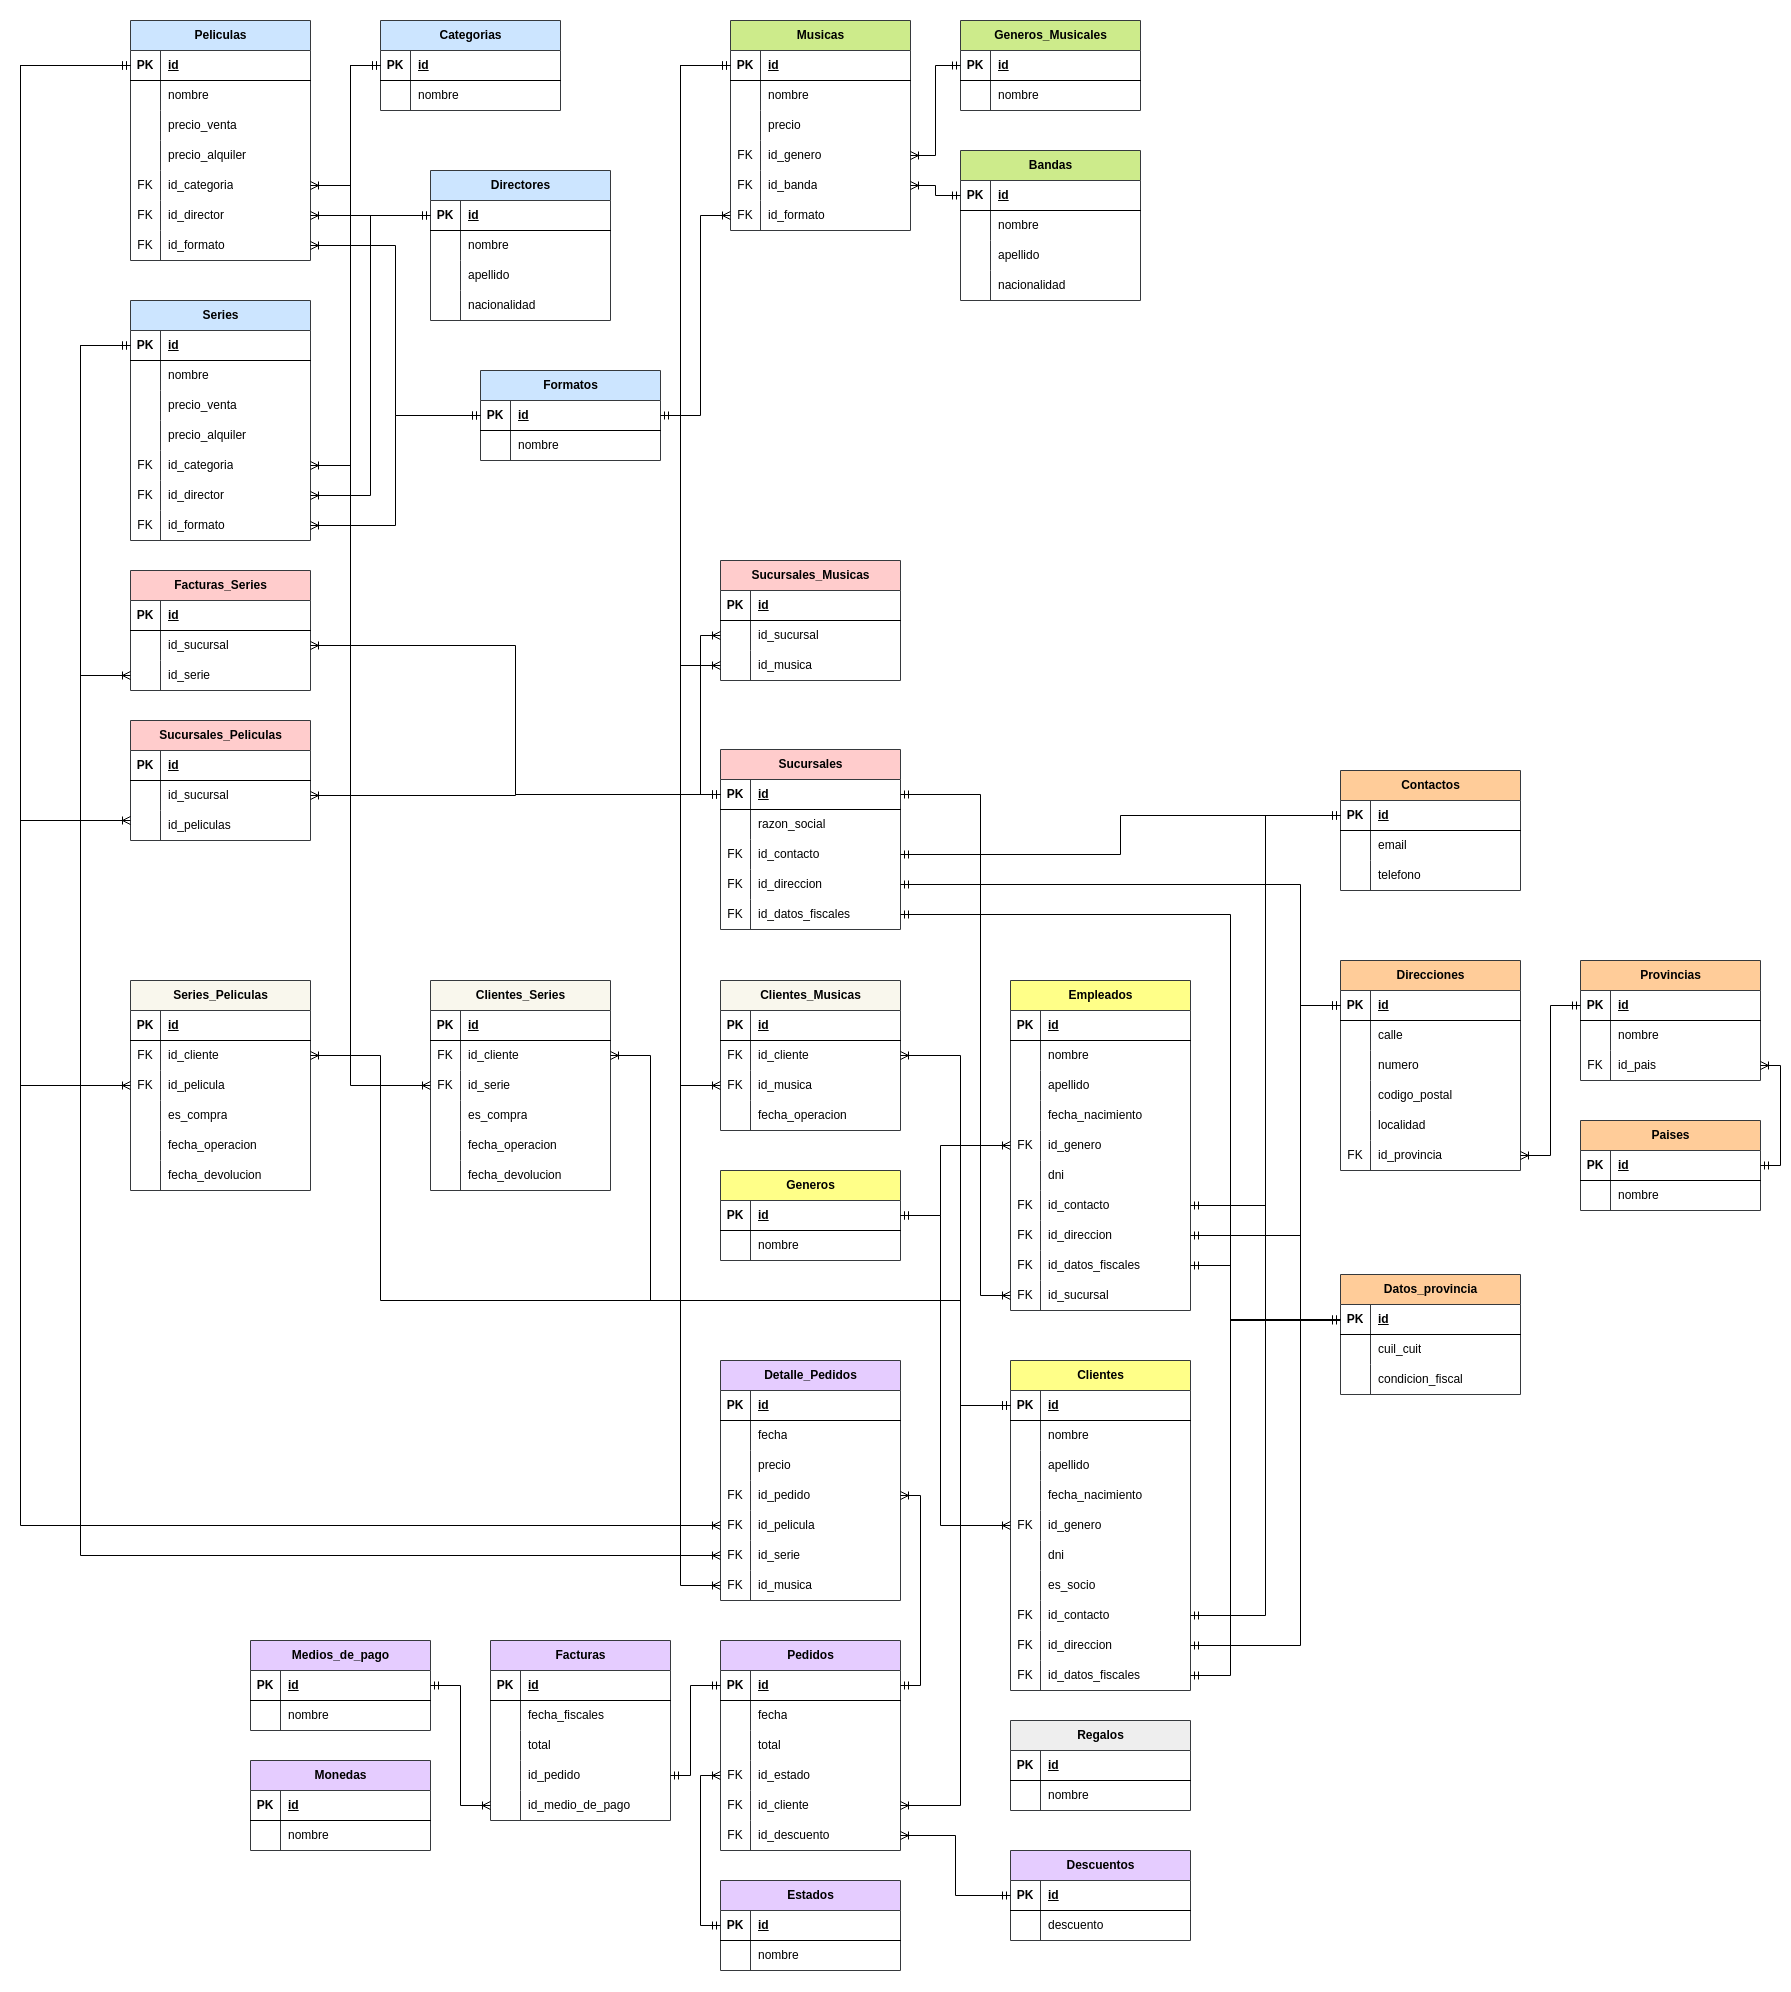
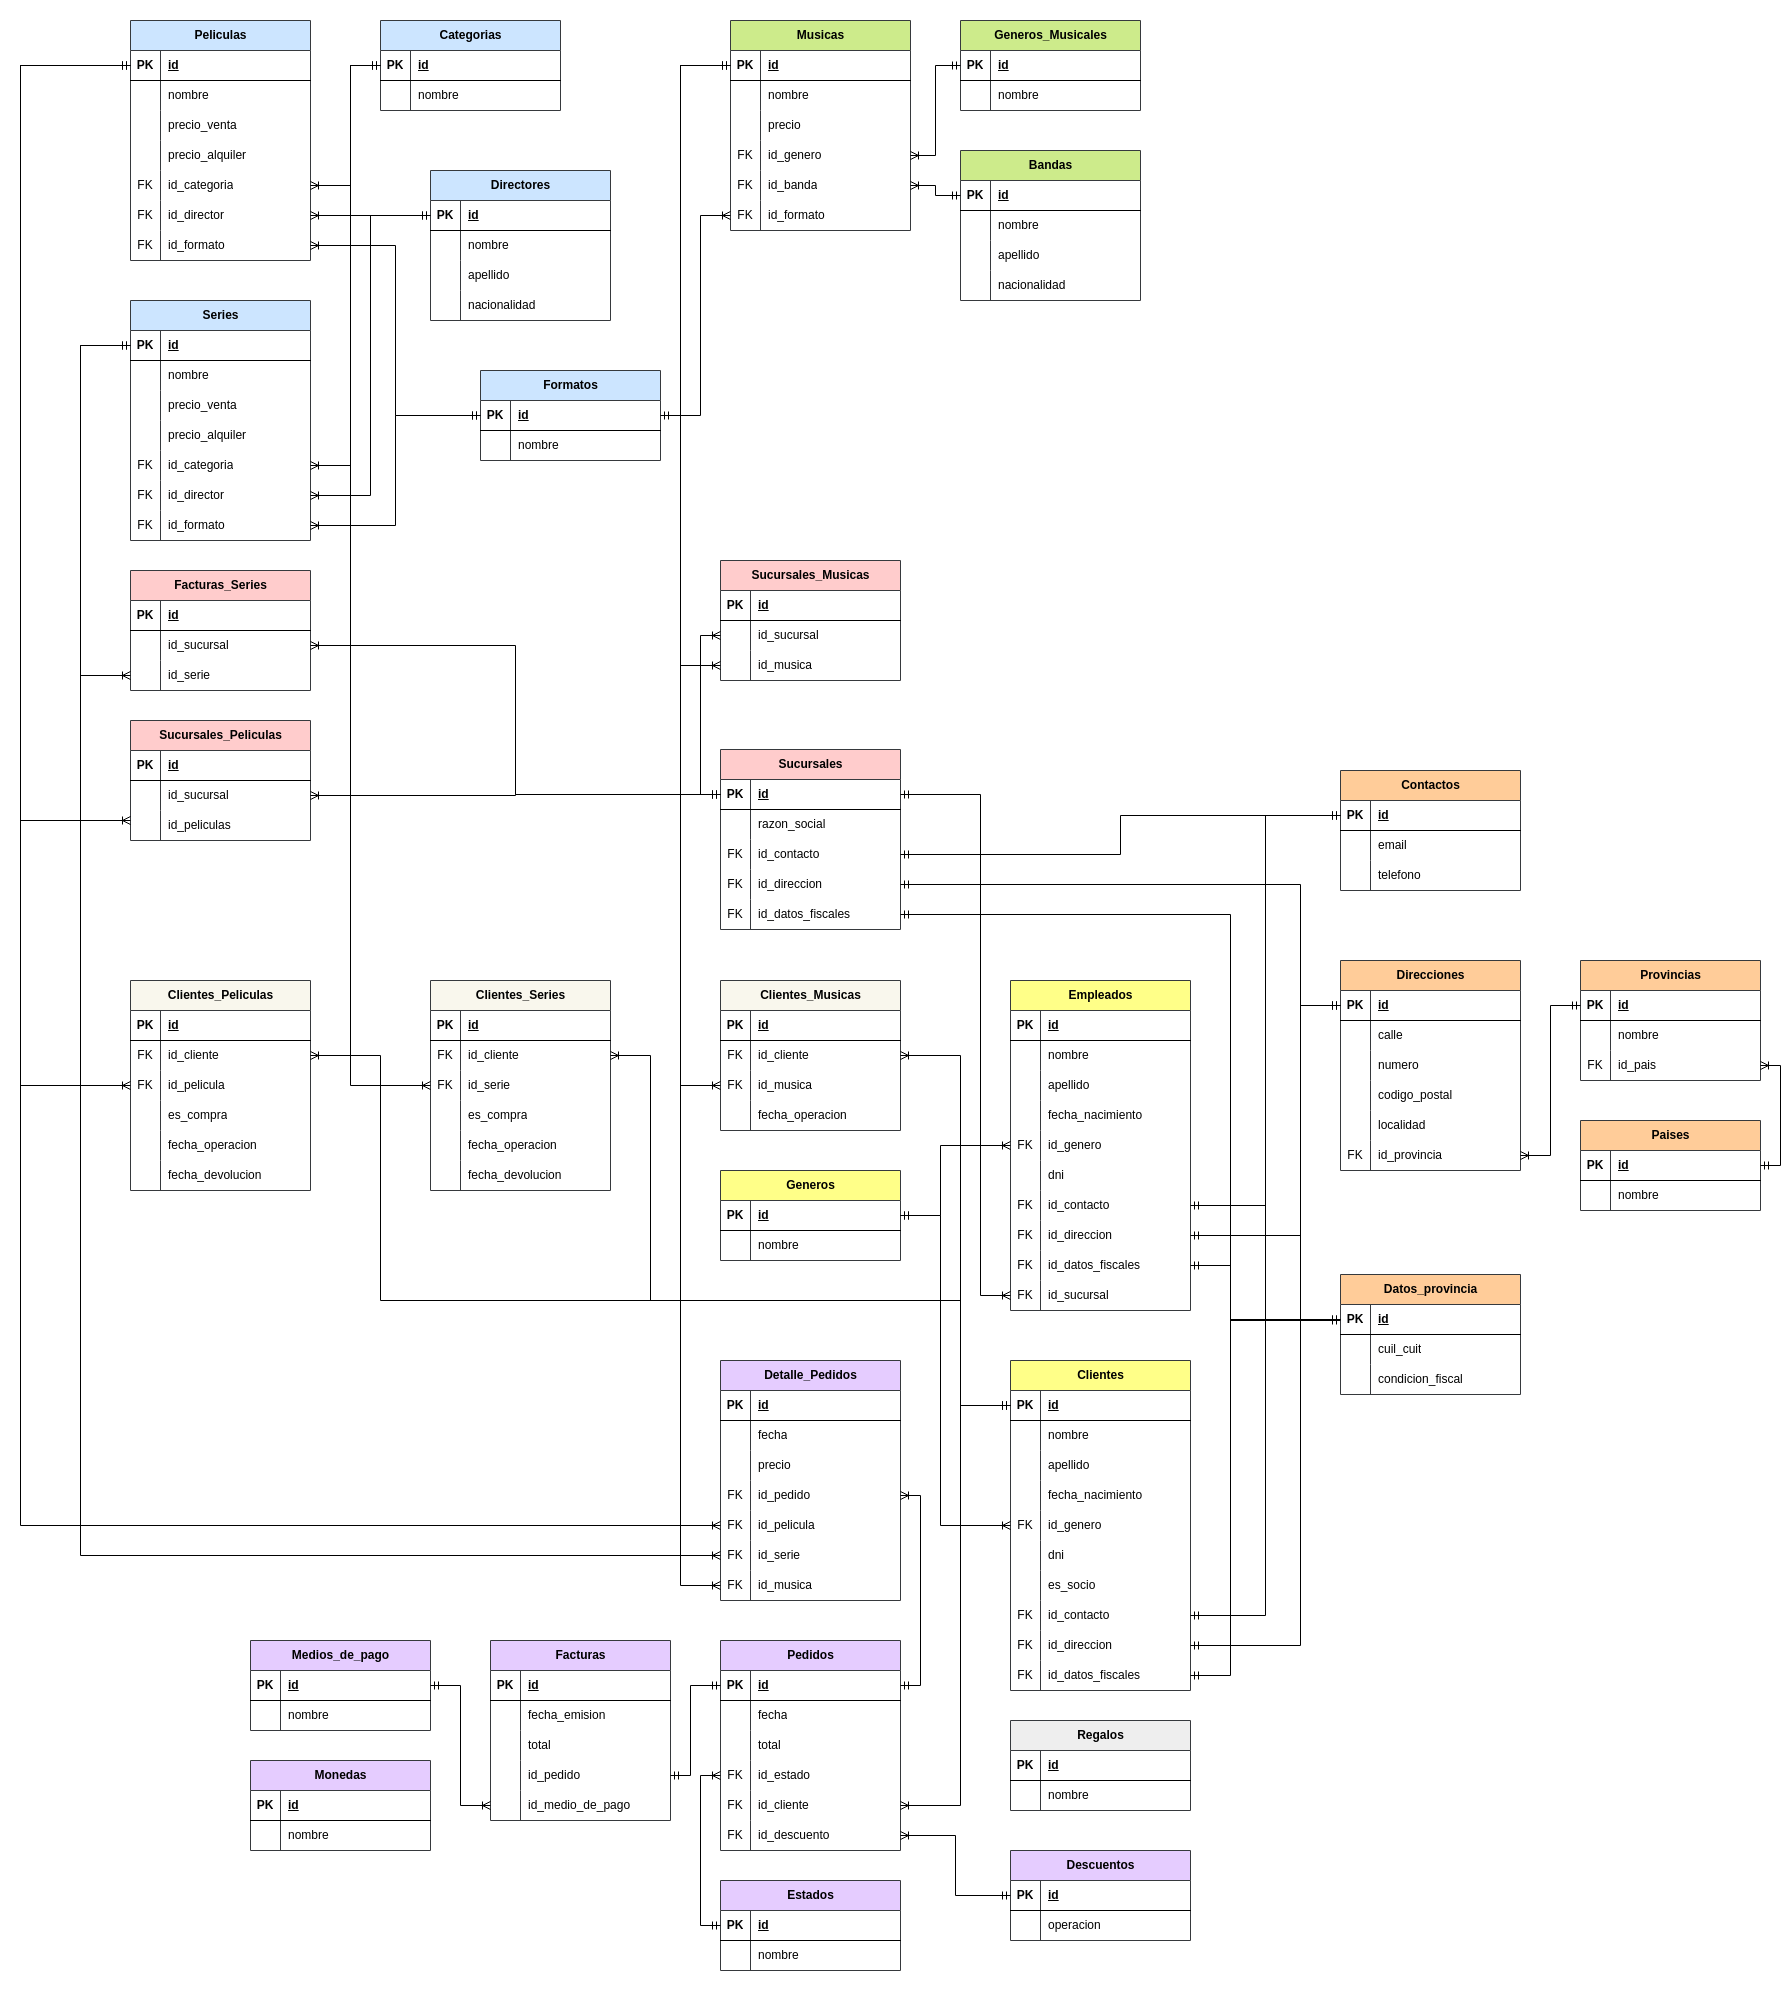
- <mxCell id="282" value="Series_Peliculas" style="shape=table;startSize=30;container=1;collapsible=1;childLayout=tableLayout;fixedRows=1;rowLines=0;fontStyle=1;align=center;resizeLast=1;html=1;fillColor=#f9f7ed;strokeColor=#36393d;" vertex="1" parent="1"><mxGeometry x="130" y="980" width="180" height="210" as="geometry" /></mxCell>
+ <mxCell id="282" value="Clientes_Peliculas" style="shape=table;startSize=30;container=1;collapsible=1;childLayout=tableLayout;fixedRows=1;rowLines=0;fontStyle=1;align=center;resizeLast=1;html=1;fillColor=#f9f7ed;strokeColor=#36393d;" vertex="1" parent="1"><mxGeometry x="130" y="980" width="180" height="210" as="geometry" /></mxCell>
- <mxCell id="262" value="fecha_fiscales" style="shape=partialRectangle;connectable=0;fillColor=none;top=0;left=0;bottom=0;right=0;align=left;spacingLeft=6;overflow=hidden;whiteSpace=wrap;html=1;" parent="260" vertex="1"><mxGeometry x="30" width="150" height="30" as="geometry"><mxRectangle width="150" height="30" as="alternateBounds" /></mxGeometry></mxCell>
+ <mxCell id="262" value="fecha_emision" style="shape=partialRectangle;connectable=0;fillColor=none;top=0;left=0;bottom=0;right=0;align=left;spacingLeft=6;overflow=hidden;whiteSpace=wrap;html=1;" parent="260" vertex="1"><mxGeometry x="30" width="150" height="30" as="geometry"><mxRectangle width="150" height="30" as="alternateBounds" /></mxGeometry></mxCell>
- <mxCell id="450" value="descuento" style="shape=partialRectangle;connectable=0;fillColor=none;top=0;left=0;bottom=0;right=0;align=left;spacingLeft=6;overflow=hidden;whiteSpace=wrap;html=1;" vertex="1" parent="448"><mxGeometry x="30" width="150" height="30" as="geometry"><mxRectangle width="150" height="30" as="alternateBounds" /></mxGeometry></mxCell>
+ <mxCell id="450" value="operacion" style="shape=partialRectangle;connectable=0;fillColor=none;top=0;left=0;bottom=0;right=0;align=left;spacingLeft=6;overflow=hidden;whiteSpace=wrap;html=1;" vertex="1" parent="448"><mxGeometry x="30" width="150" height="30" as="geometry"><mxRectangle width="150" height="30" as="alternateBounds" /></mxGeometry></mxCell>
